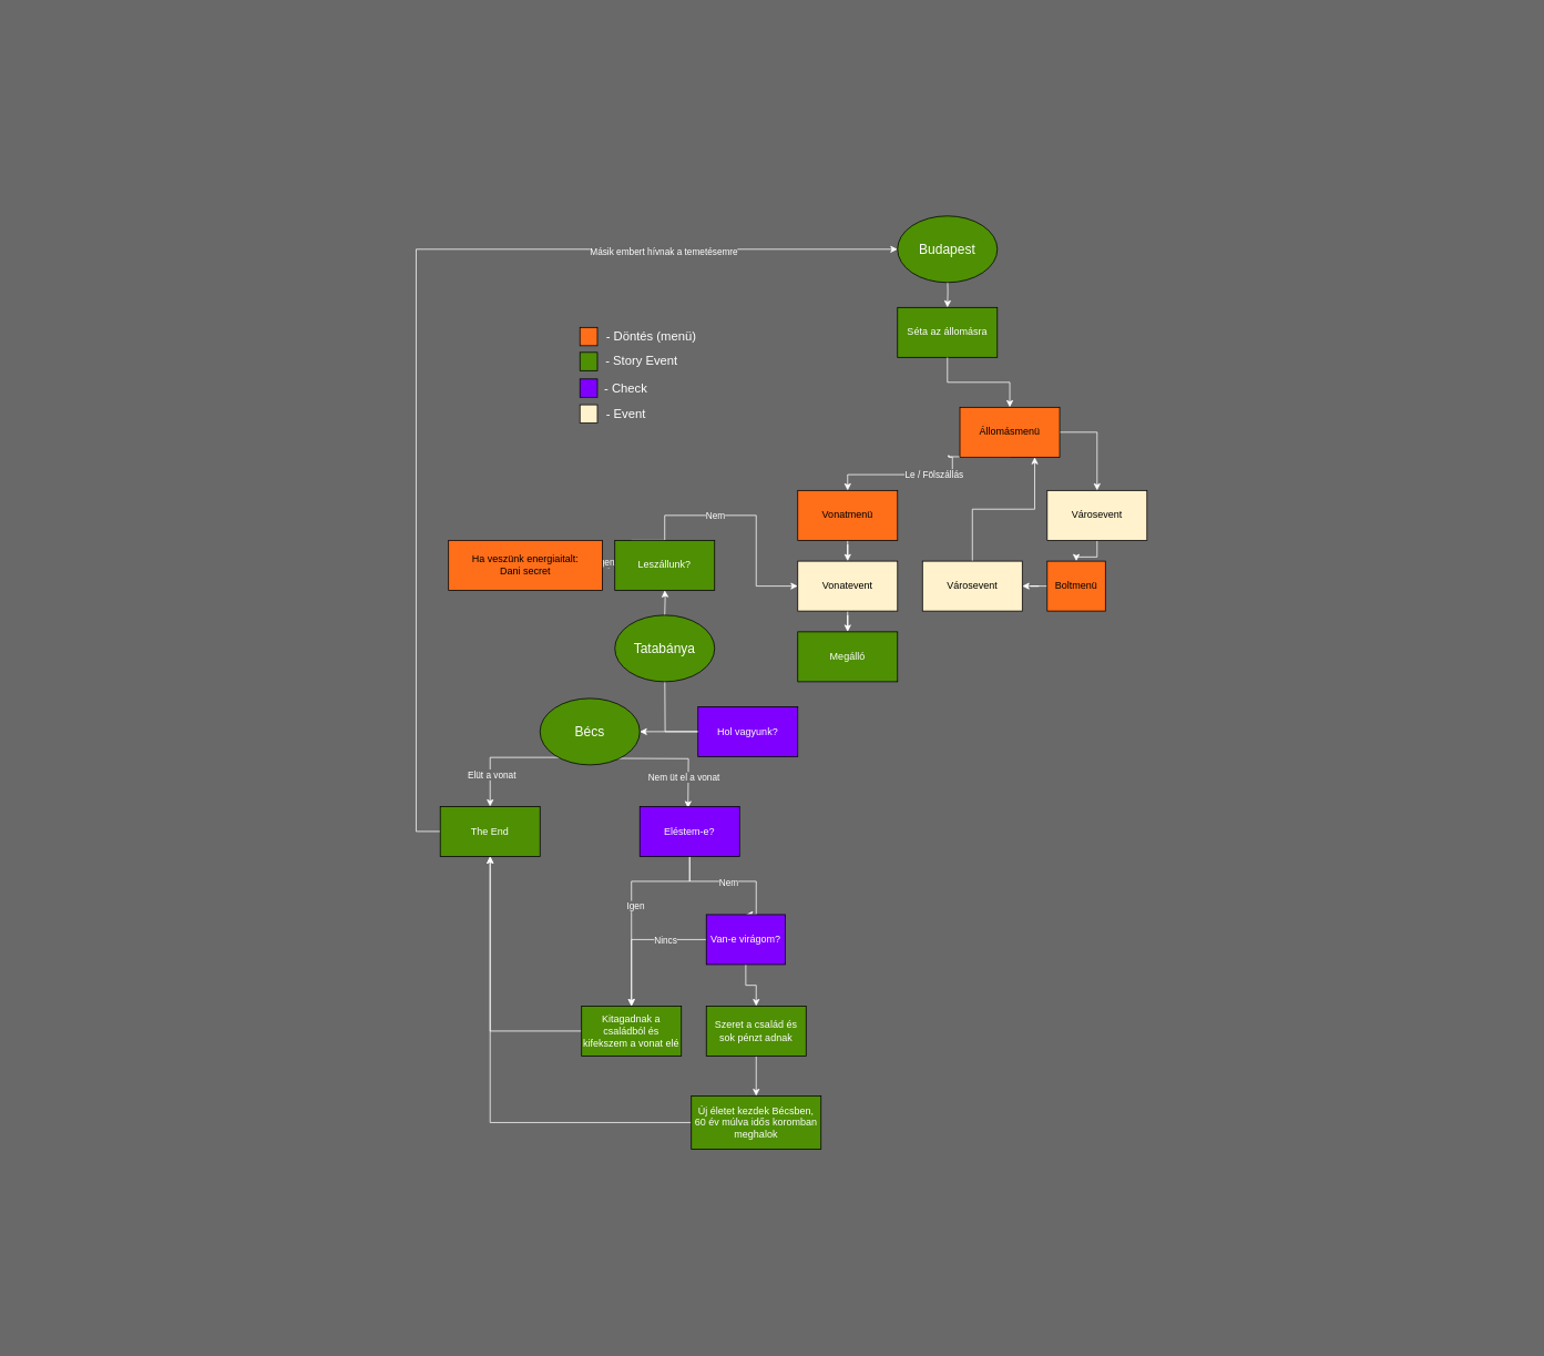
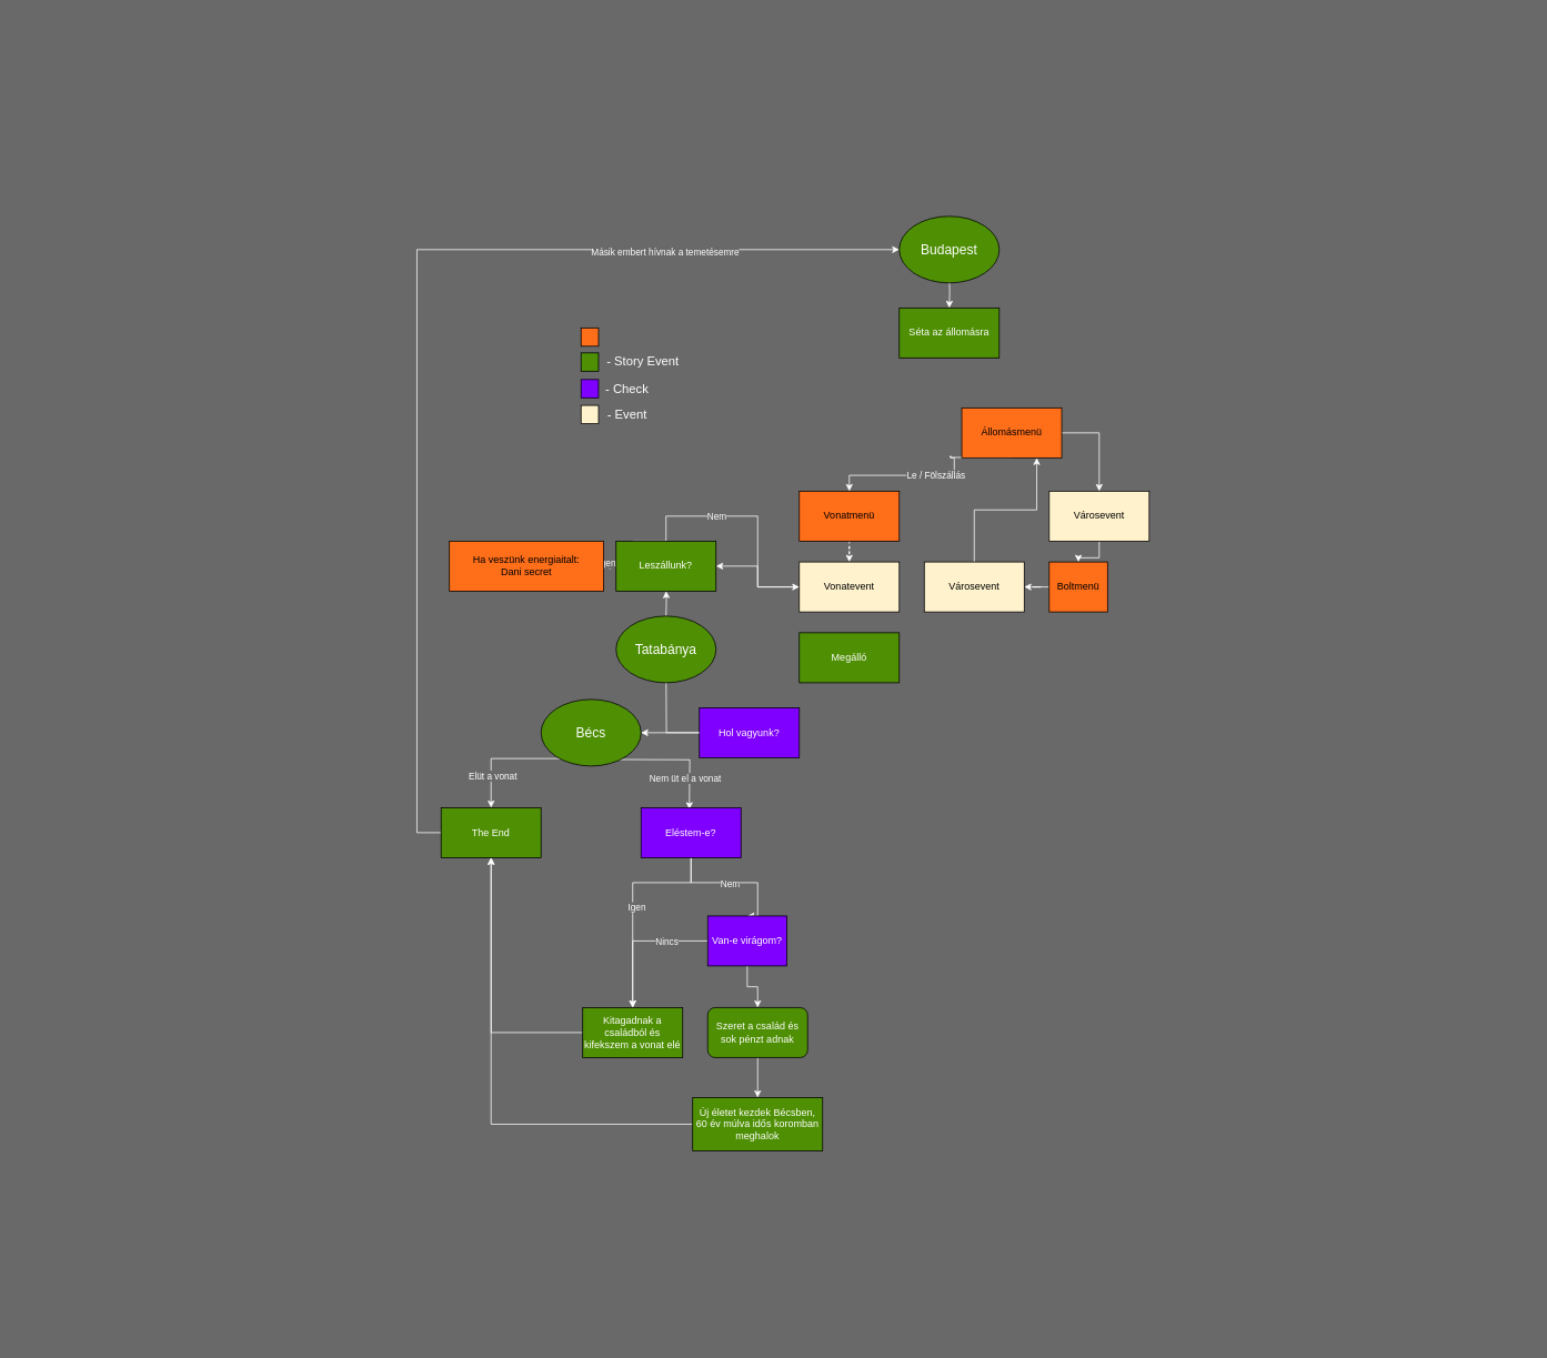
- <mxCell id="58" value="&lt;font color=&quot;#ffffff&quot; style=&quot;font-size: 15px;&quot;&gt;- Döntés (menü)&lt;/font&gt;" style="text;html=1;strokeColor=none;fillColor=none;align=center;verticalAlign=middle;whiteSpace=wrap;rounded=0;fontSize=15;fontStyle=0" parent="1" vertex="1"><mxGeometry x="719" y="390" width="128" height="25" as="geometry" /></mxCell>
- <mxCell id="4" style="edgeStyle=orthogonalEdgeStyle;rounded=0;orthogonalLoop=1;jettySize=auto;html=1;exitX=0.5;exitY=1;exitDx=0;exitDy=0;entryX=0.5;entryY=0;entryDx=0;entryDy=0;strokeColor=#FFFFFF;fontStyle=0" parent="1" source="3" target="11" edge="1"><mxGeometry relative="1" as="geometry"><mxPoint x="1274" y="509" as="sourcePoint" /></mxGeometry></mxCell>
- <mxCell id="5" value="" style="edgeStyle=orthogonalEdgeStyle;rounded=0;orthogonalLoop=1;jettySize=auto;html=1;strokeColor=#FFFFFF;fontStyle=0" parent="1" source="6" target="13" edge="1"><mxGeometry relative="1" as="geometry" /></mxCell>
+ <mxCell id="5" value="" style="edgeStyle=orthogonalEdgeStyle;rounded=0;orthogonalLoop=1;jettySize=auto;html=1;strokeColor=#FFFFFF;fontStyle=0;dashed=1;" parent="1" source="6" target="13" edge="1"><mxGeometry relative="1" as="geometry" /></mxCell>
- <mxCell id="12" value="" style="edgeStyle=orthogonalEdgeStyle;rounded=0;orthogonalLoop=1;jettySize=auto;html=1;strokeColor=#FFFFFF;fontStyle=0" parent="1" source="13" target="7" edge="1"><mxGeometry relative="1" as="geometry" /></mxCell>
+ <mxCell id="12" value="" style="edgeStyle=orthogonalEdgeStyle;rounded=0;orthogonalLoop=1;jettySize=auto;html=1;strokeColor=#FFFFFF;fontStyle=0;" parent="1" source="13" target="50" edge="1"><mxGeometry relative="1" as="geometry" /></mxCell>
- <mxCell id="40" value="Szeret a család és sok pénzt adnak" style="rounded=0;whiteSpace=wrap;html=1;fillColor=#4E8F04;fontColor=#FFFFFF;fontStyle=0" parent="1" vertex="1"><mxGeometry x="849" y="1209" width="120" height="60" as="geometry" /></mxCell>
+ <mxCell id="40" value="Szeret a család és sok pénzt adnak" style="whiteSpace=wrap;html=1;fillColor=#4E8F04;fontColor=#FFFFFF;fontStyle=0;rounded=1;" parent="1" vertex="1"><mxGeometry x="849" y="1209" width="120" height="60" as="geometry" /></mxCell>
